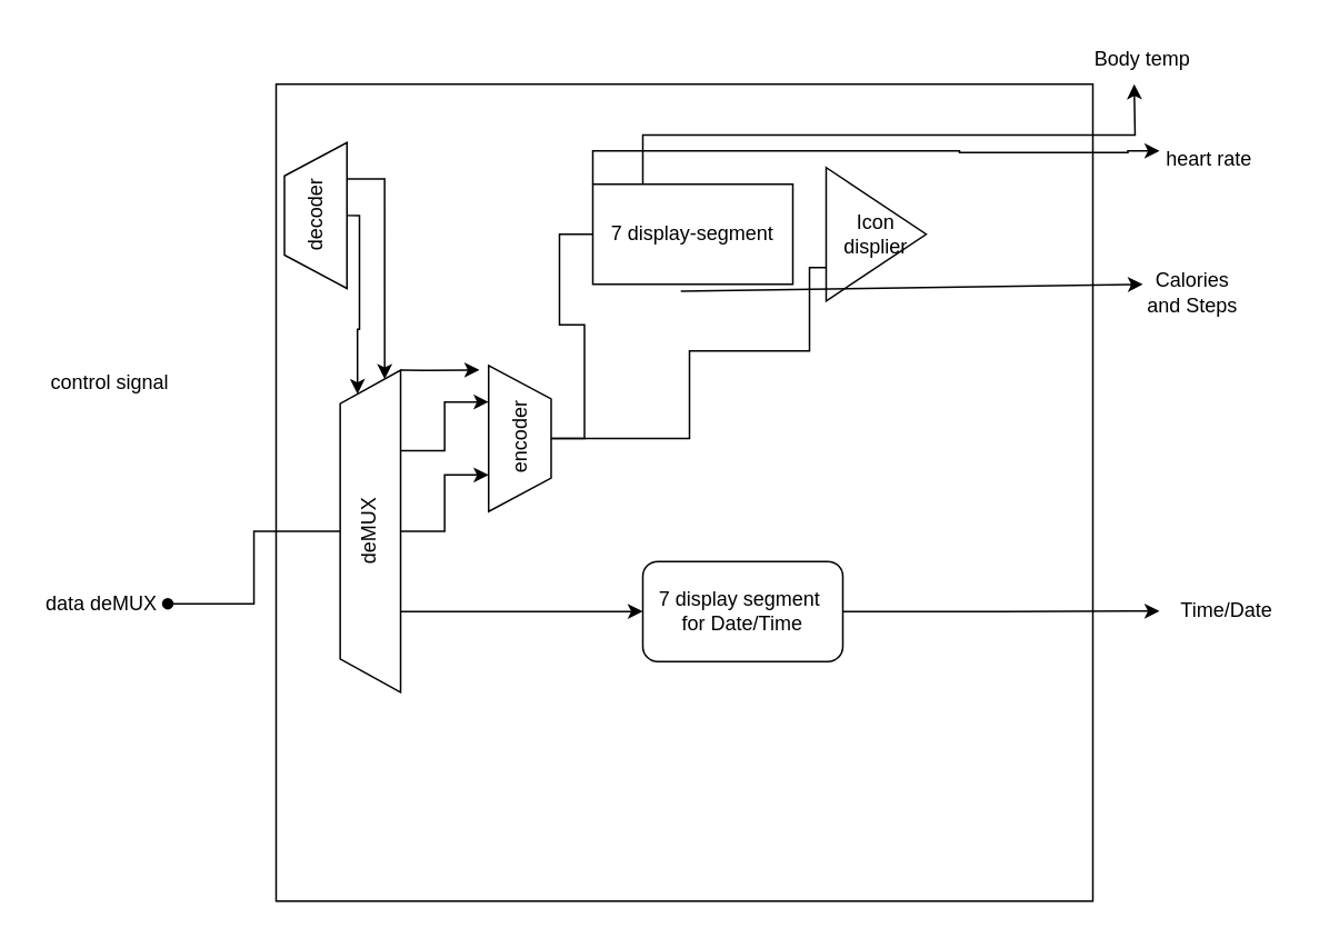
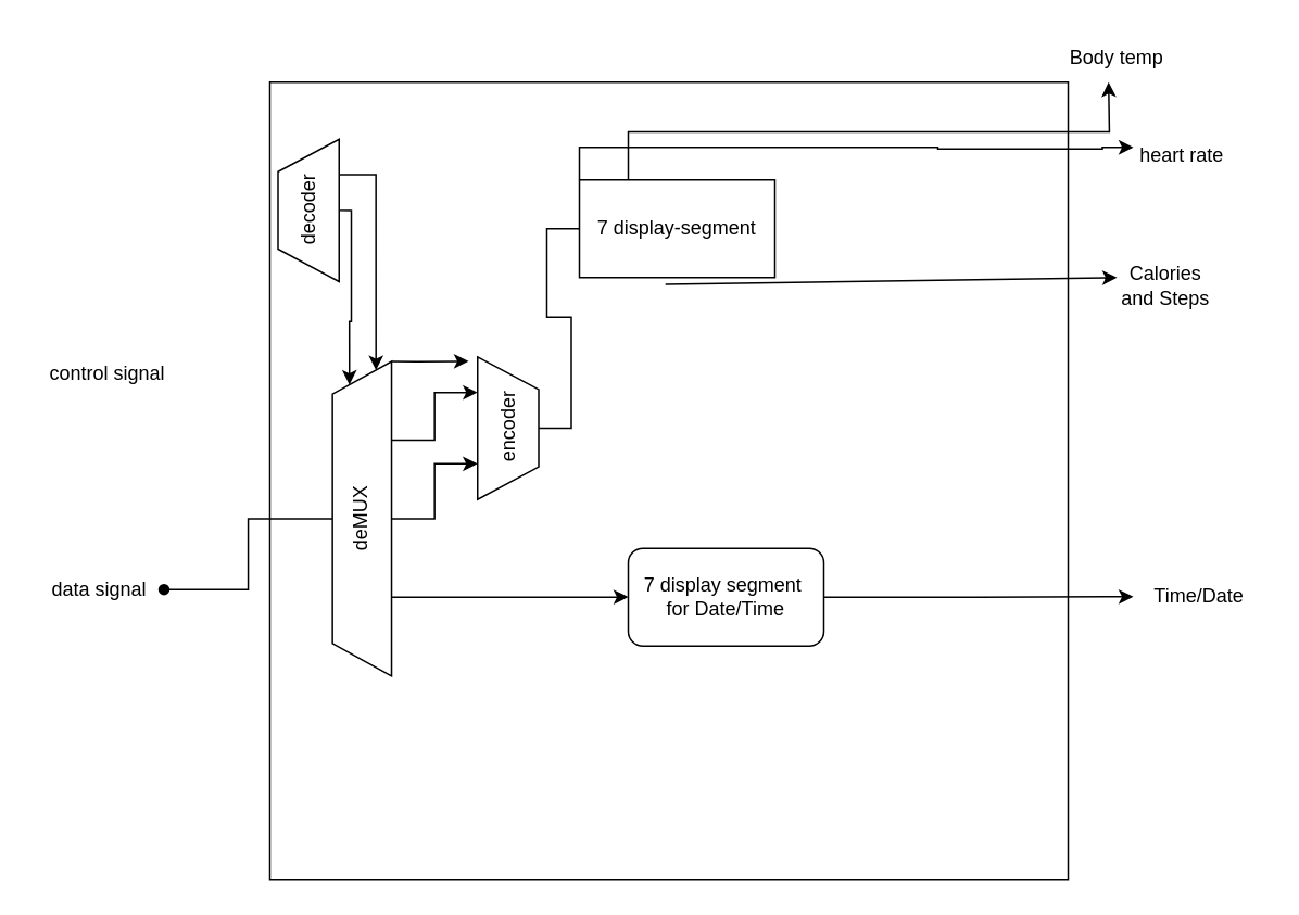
- <mxCell id="20" value="Icon displier" style="triangle;whiteSpace=wrap;html=1;" vertex="1" parent="1"><mxGeometry x="495" y="100" width="60" height="80" as="geometry" /></mxCell>
- <mxCell id="19" style="edgeStyle=orthogonalEdgeStyle;rounded=0;orthogonalLoop=1;jettySize=auto;html=1;exitX=0;exitY=0.75;exitDx=0;exitDy=0;entryX=0.5;entryY=0;entryDx=0;entryDy=0;endArrow=none;endFill=0;" edge="1" parent="1" source="20" target="22"><mxGeometry relative="1" as="geometry"><Array as="points"><mxPoint x="485" y="160" /><mxPoint x="485" y="210" /><mxPoint x="413" y="210" /><mxPoint x="413" y="263" /></Array></mxGeometry></mxCell>
- <mxCell id="13" value="data deMUX" style="text;html=1;align=center;verticalAlign=middle;resizable=0;points=[];autosize=1;strokeColor=none;fillColor=none;" vertex="1" parent="1"><mxGeometry x="20" y="346.57" width="80" height="30" as="geometry" /></mxCell>
+ <mxCell id="13" value="data signal" style="text;html=1;align=center;verticalAlign=middle;resizable=0;points=[];autosize=1;strokeColor=none;fillColor=none;" vertex="1" parent="1"><mxGeometry x="20" y="346.57" width="80" height="30" as="geometry" /></mxCell>
